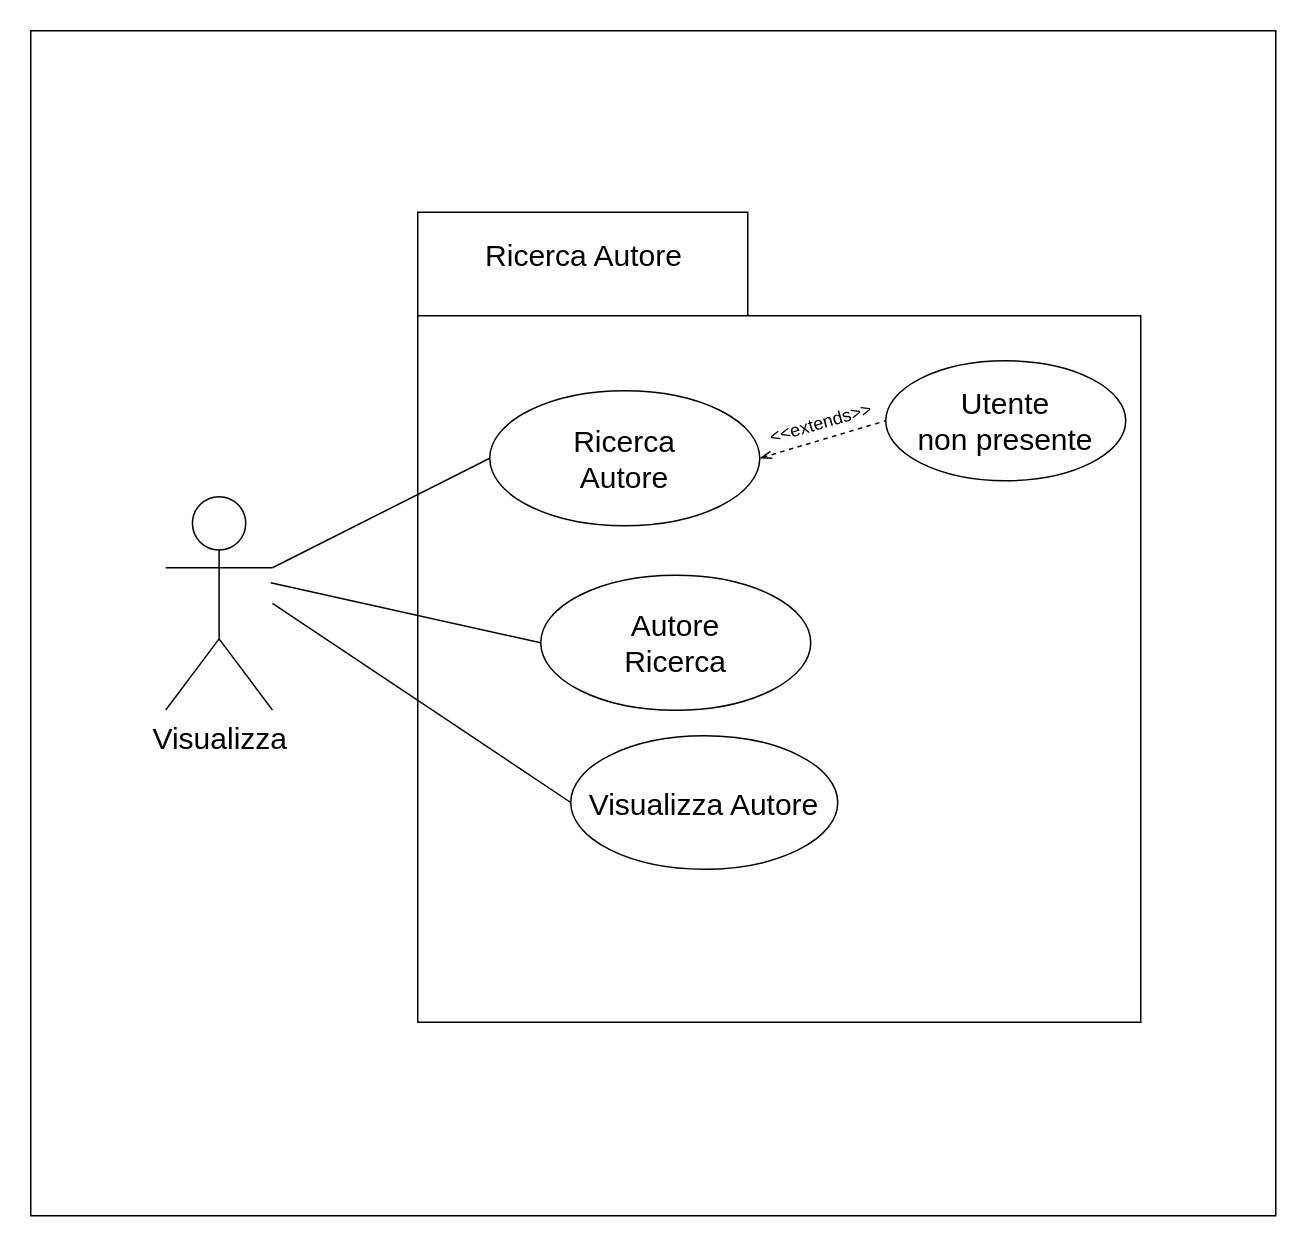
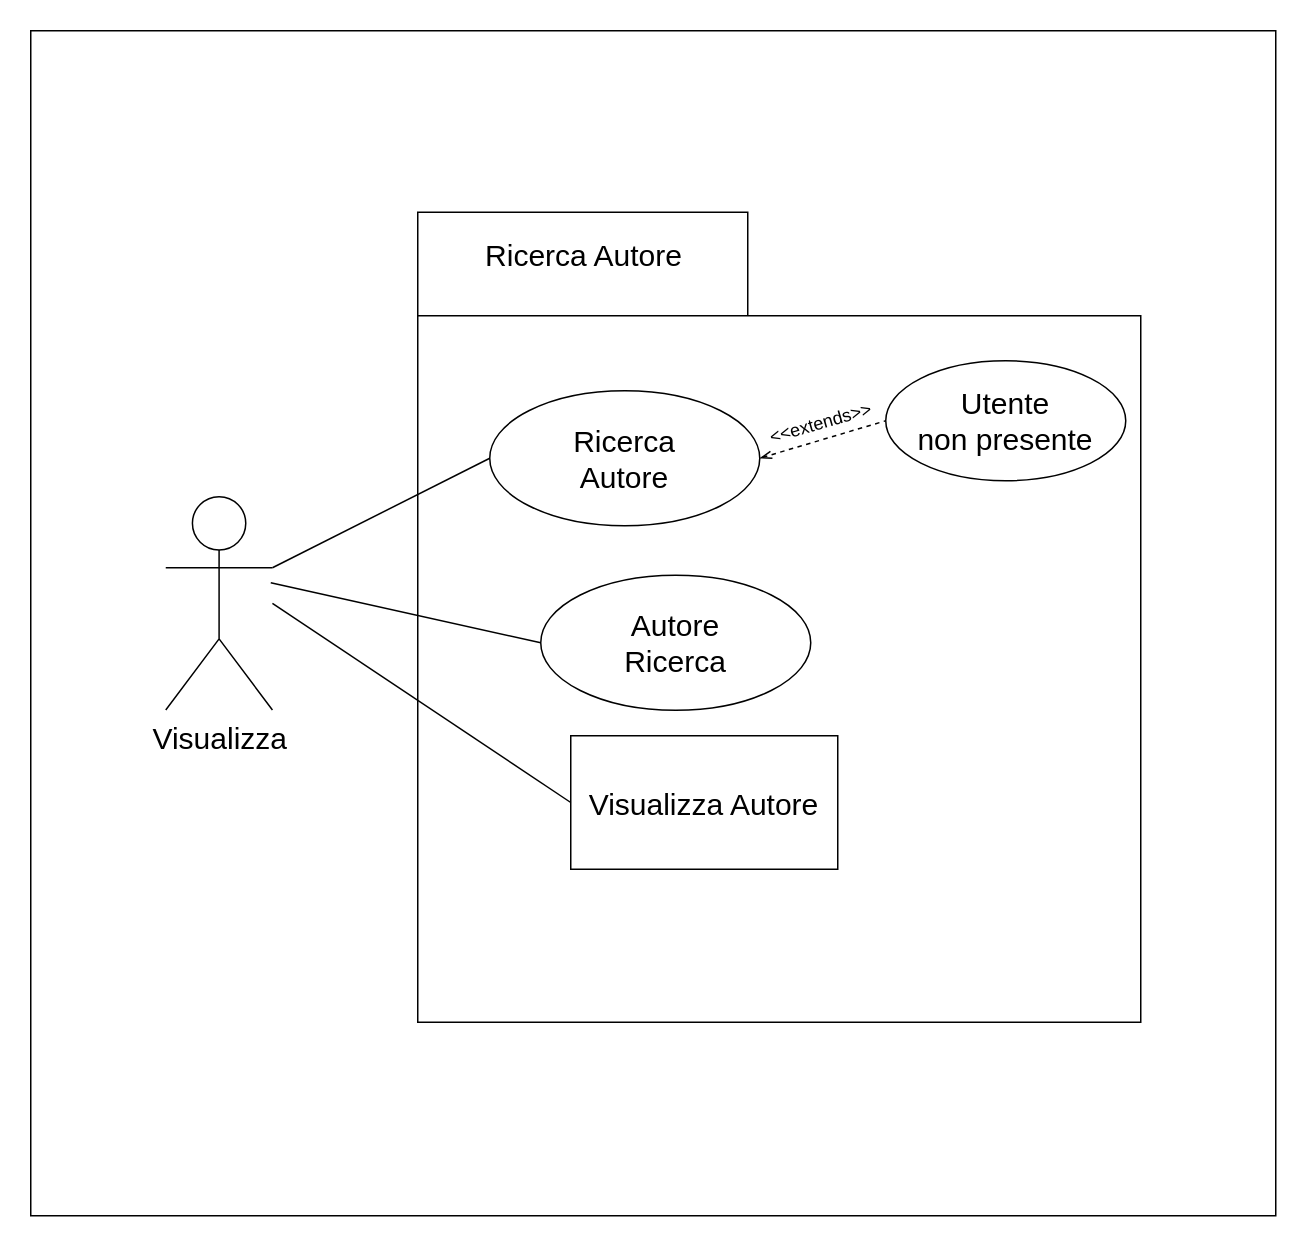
- <mxCell id="8" value="Visualizza Autore" style="ellipse;whiteSpace=wrap;html=1;fontSize=20;" parent="1" vertex="1"><mxGeometry x="380" y="490" width="178" height="89" as="geometry" /></mxCell>
+ <mxCell id="8" value="Visualizza Autore" style="whiteSpace=wrap;html=1;fontSize=20;rounded=0;" parent="1" vertex="1"><mxGeometry x="380" y="490" width="178" height="89" as="geometry" /></mxCell>
